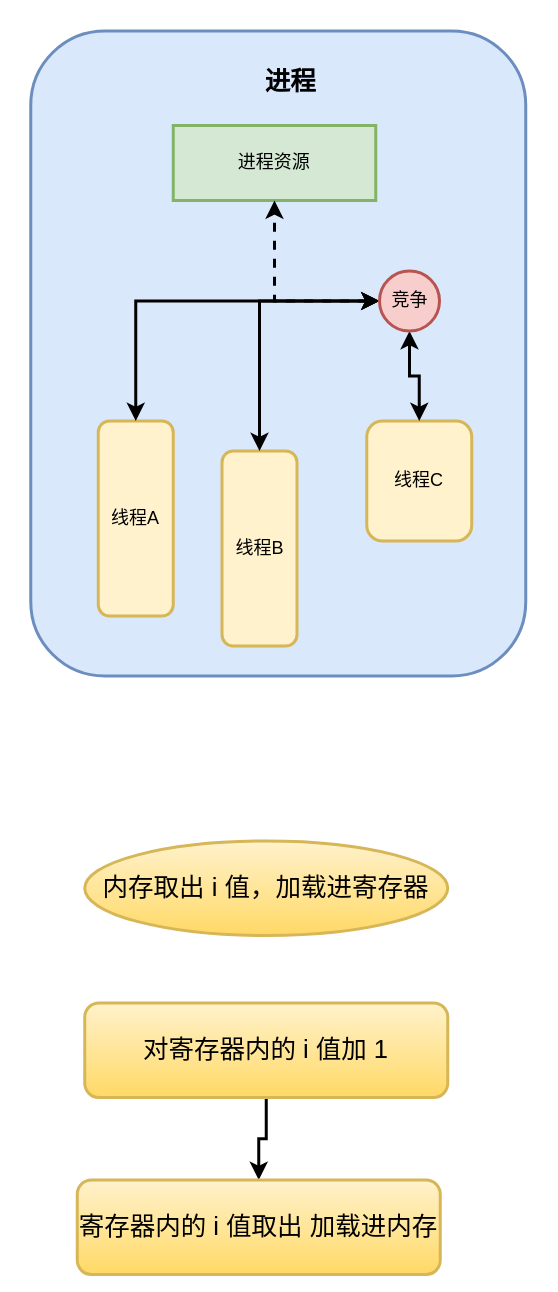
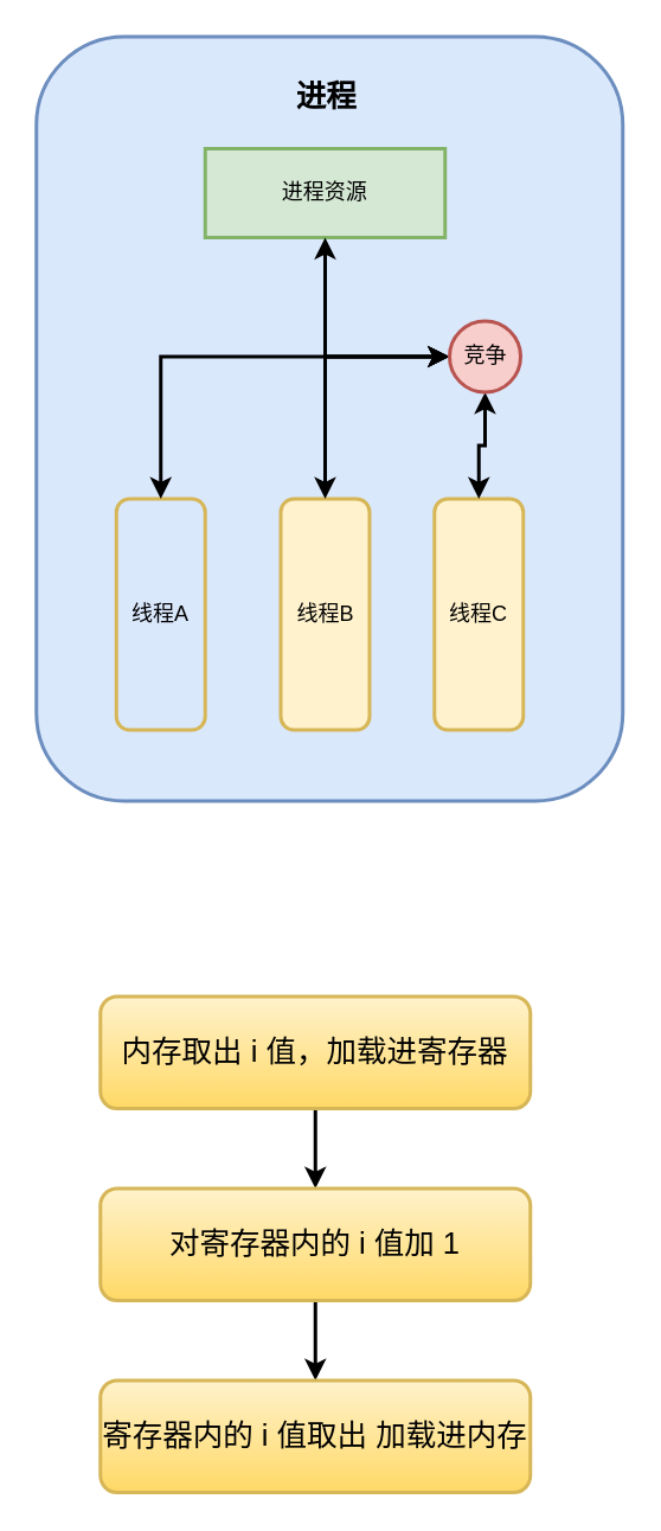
- <mxCell id="12" value="进程" style="text;html=1;align=center;verticalAlign=middle;resizable=0;points=[];autosize=1;fontStyle=1;fontSize=17;" parent="1" vertex="1"><mxGeometry x="167.5" y="40" width="50" height="30" as="geometry" /></mxCell>
+ <mxCell id="12" value="进程" style="text;html=1;align=center;verticalAlign=middle;resizable=0;points=[];autosize=1;fontStyle=1;fontSize=17;" parent="1" vertex="1"><mxGeometry x="157.5" y="40" width="50" height="30" as="geometry" /></mxCell>
- <mxCell id="7" style="edgeStyle=orthogonalEdgeStyle;rounded=0;orthogonalLoop=1;jettySize=auto;html=1;entryX=0.5;entryY=1;entryDx=0;entryDy=0;strokeWidth=2;endArrow=classic;endFill=1;startArrow=classic;startFill=1;dashed=1;" parent="1" source="11" target="6" edge="1"><mxGeometry relative="1" as="geometry" /></mxCell>
+ <mxCell id="7" style="edgeStyle=orthogonalEdgeStyle;rounded=0;orthogonalLoop=1;jettySize=auto;html=1;entryX=0.5;entryY=1;entryDx=0;entryDy=0;strokeWidth=2;endArrow=classic;endFill=1;startArrow=classic;startFill=1;" parent="1" source="11" target="6" edge="1"><mxGeometry relative="1" as="geometry" /></mxCell>
- <mxCell id="5" value="&lt;span&gt;线程C&lt;/span&gt;" style="rounded=1;whiteSpace=wrap;html=1;strokeWidth=2;fillColor=#fff2cc;strokeColor=#d6b656;" parent="1" vertex="1"><mxGeometry x="244" y="280" width="70" height="80" as="geometry" /></mxCell>
+ <mxCell id="5" value="&lt;span&gt;线程C&lt;/span&gt;" style="rounded=1;whiteSpace=wrap;html=1;strokeWidth=2;fillColor=#fff2cc;strokeColor=#d6b656;" parent="1" vertex="1"><mxGeometry x="244" y="280" width="50" height="130" as="geometry" /></mxCell>
- <mxCell id="3" value="线程A" style="rounded=1;whiteSpace=wrap;html=1;strokeWidth=2;fillColor=#fff2cc;strokeColor=#d6b656;" parent="1" vertex="1"><mxGeometry x="65" y="280" width="50" height="130" as="geometry" /></mxCell>
+ <mxCell id="3" value="线程A" style="rounded=1;whiteSpace=wrap;html=1;strokeWidth=2;fillColor=#dae8fc;strokeColor=#d6b656;" parent="1" vertex="1"><mxGeometry x="65" y="280" width="50" height="130" as="geometry" /></mxCell>
- <mxCell id="4" value="&lt;span&gt;线程B&lt;/span&gt;" style="rounded=1;whiteSpace=wrap;html=1;strokeWidth=2;fillColor=#fff2cc;strokeColor=#d6b656;" parent="1" vertex="1"><mxGeometry x="147.5" y="300" width="50" height="130" as="geometry" /></mxCell>
+ <mxCell id="4" value="&lt;span&gt;线程B&lt;/span&gt;" style="rounded=1;whiteSpace=wrap;html=1;strokeWidth=2;fillColor=#fff2cc;strokeColor=#d6b656;" parent="1" vertex="1"><mxGeometry x="157.5" y="280" width="50" height="130" as="geometry" /></mxCell>
- <mxCell id="14" value="内存取出 i 值，加载进寄存器" style="ellipse;whiteSpace=wrap;html=1;strokeWidth=2;fontSize=17;fillColor=#fff2cc;strokeColor=#d6b656;gradientColor=#ffd966;" parent="1" vertex="1"><mxGeometry x="56" y="560" width="242" height="63" as="geometry" /></mxCell>
+ <mxCell id="14" value="内存取出 i 值，加载进寄存器" style="rounded=1;whiteSpace=wrap;html=1;strokeWidth=2;fontSize=17;fillColor=#fff2cc;strokeColor=#d6b656;gradientColor=#ffd966;" parent="1" vertex="1"><mxGeometry x="56" y="560" width="242" height="63" as="geometry" /></mxCell>
+ <mxCell id="13" style="edgeStyle=orthogonalEdgeStyle;rounded=0;orthogonalLoop=1;jettySize=auto;html=1;exitX=0.5;exitY=1;exitDx=0;exitDy=0;startArrow=none;startFill=0;endArrow=classic;endFill=1;strokeWidth=2;fontSize=17;" parent="1" source="14" target="16" edge="1"><mxGeometry relative="1" as="geometry" /></mxCell>
- <mxCell id="17" value="寄存器内的 i 值取出 加载进内存" style="rounded=1;whiteSpace=wrap;html=1;strokeWidth=2;fontSize=17;fillColor=#fff2cc;strokeColor=#d6b656;gradientColor=#ffd966;" parent="1" vertex="1"><mxGeometry x="51" y="786" width="242" height="63" as="geometry" /></mxCell>
+ <mxCell id="17" value="寄存器内的 i 值取出 加载进内存" style="rounded=1;whiteSpace=wrap;html=1;strokeWidth=2;fontSize=17;fillColor=#fff2cc;strokeColor=#d6b656;gradientColor=#ffd966;" parent="1" vertex="1"><mxGeometry x="56" y="776" width="242" height="63" as="geometry" /></mxCell>
